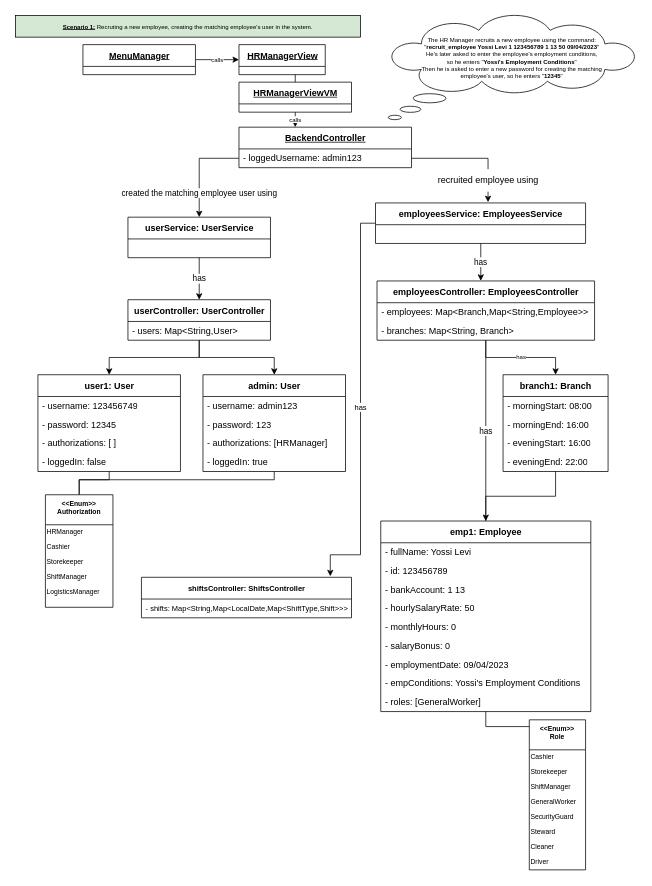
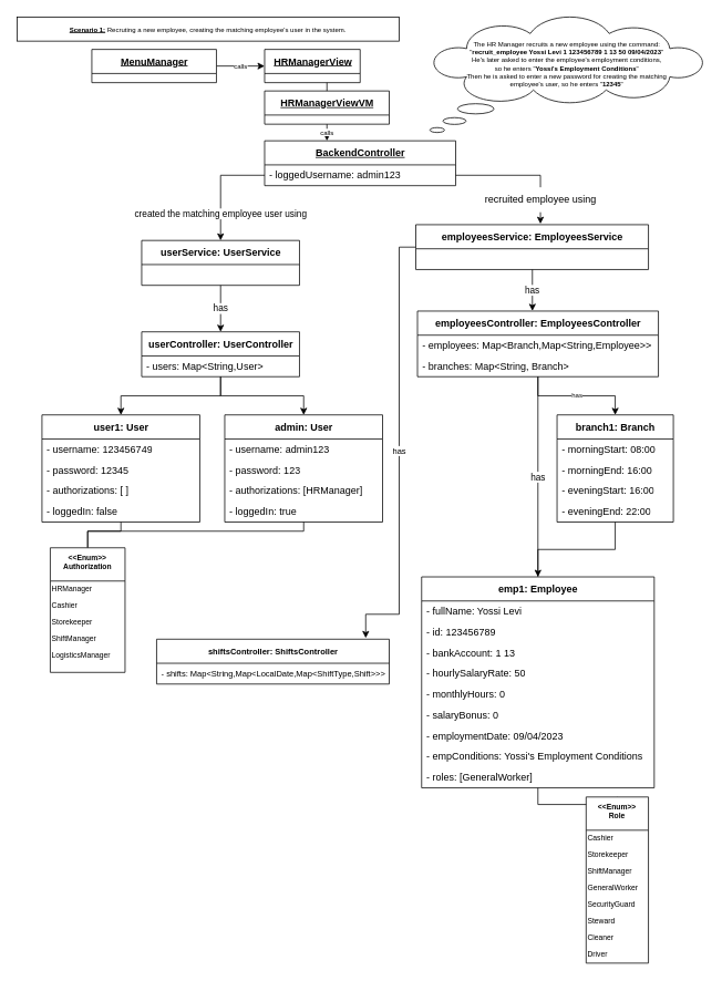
- <mxCell id="60" value="&lt;b&gt;&lt;u&gt;Scenario 1:&lt;/u&gt;&lt;/b&gt; Recruting a new employee, creating the matching employee's user in the system." style="rounded=0;whiteSpace=wrap;html=1;fontSize=8;fillColor=#d5e8d4;" vertex="1" parent="1"><mxGeometry y="20" width="460" height="29" as="geometry" x="20" /></mxCell>
+ <mxCell id="60" value="&lt;b&gt;&lt;u&gt;Scenario 1:&lt;/u&gt;&lt;/b&gt; Recruting a new employee, creating the matching employee's user in the system." style="rounded=0;whiteSpace=wrap;html=1;fontSize=8;" vertex="1" parent="1"><mxGeometry y="20" width="460" height="29" as="geometry" x="20" /></mxCell>
